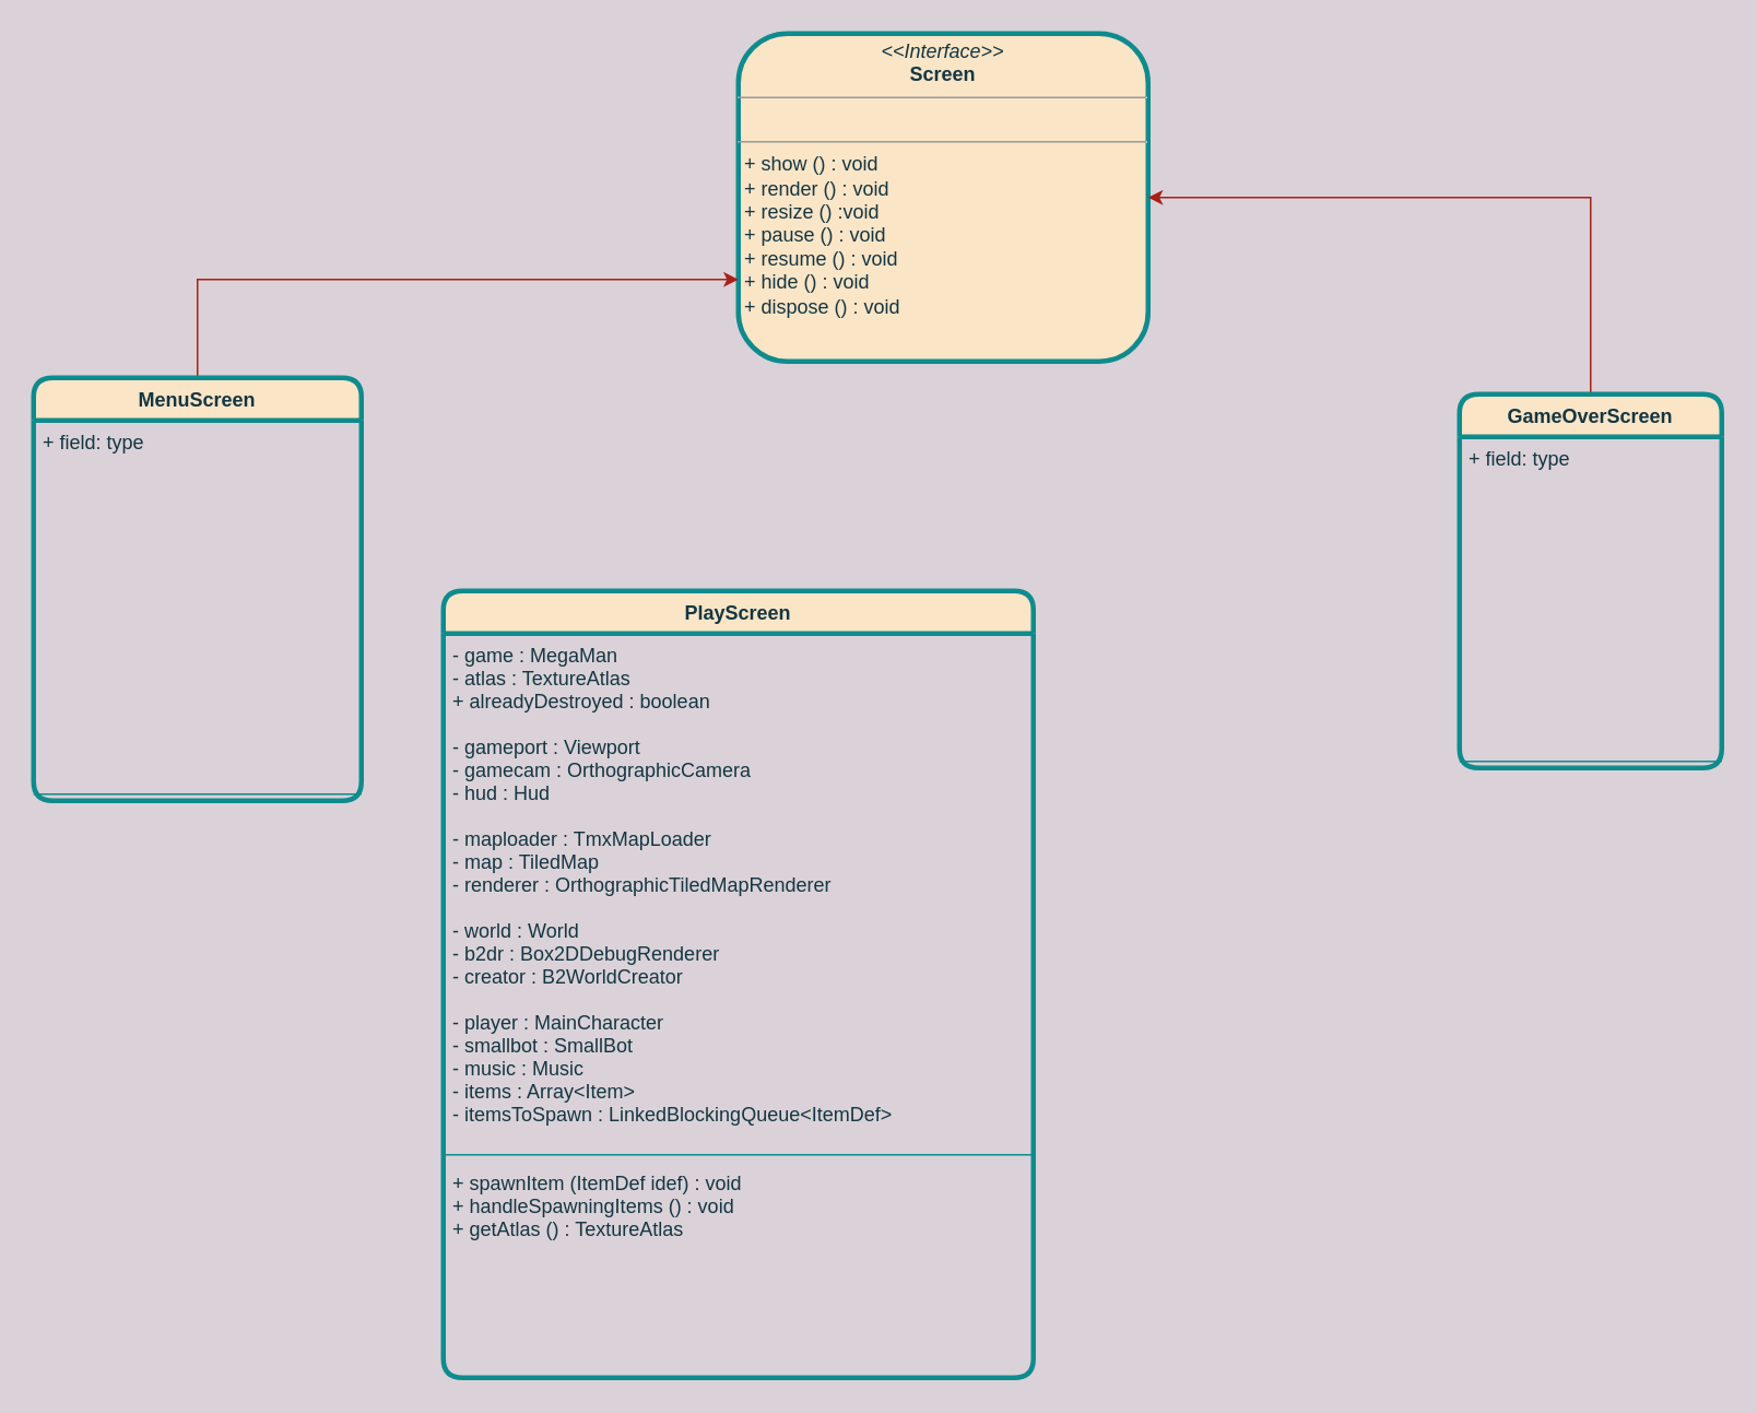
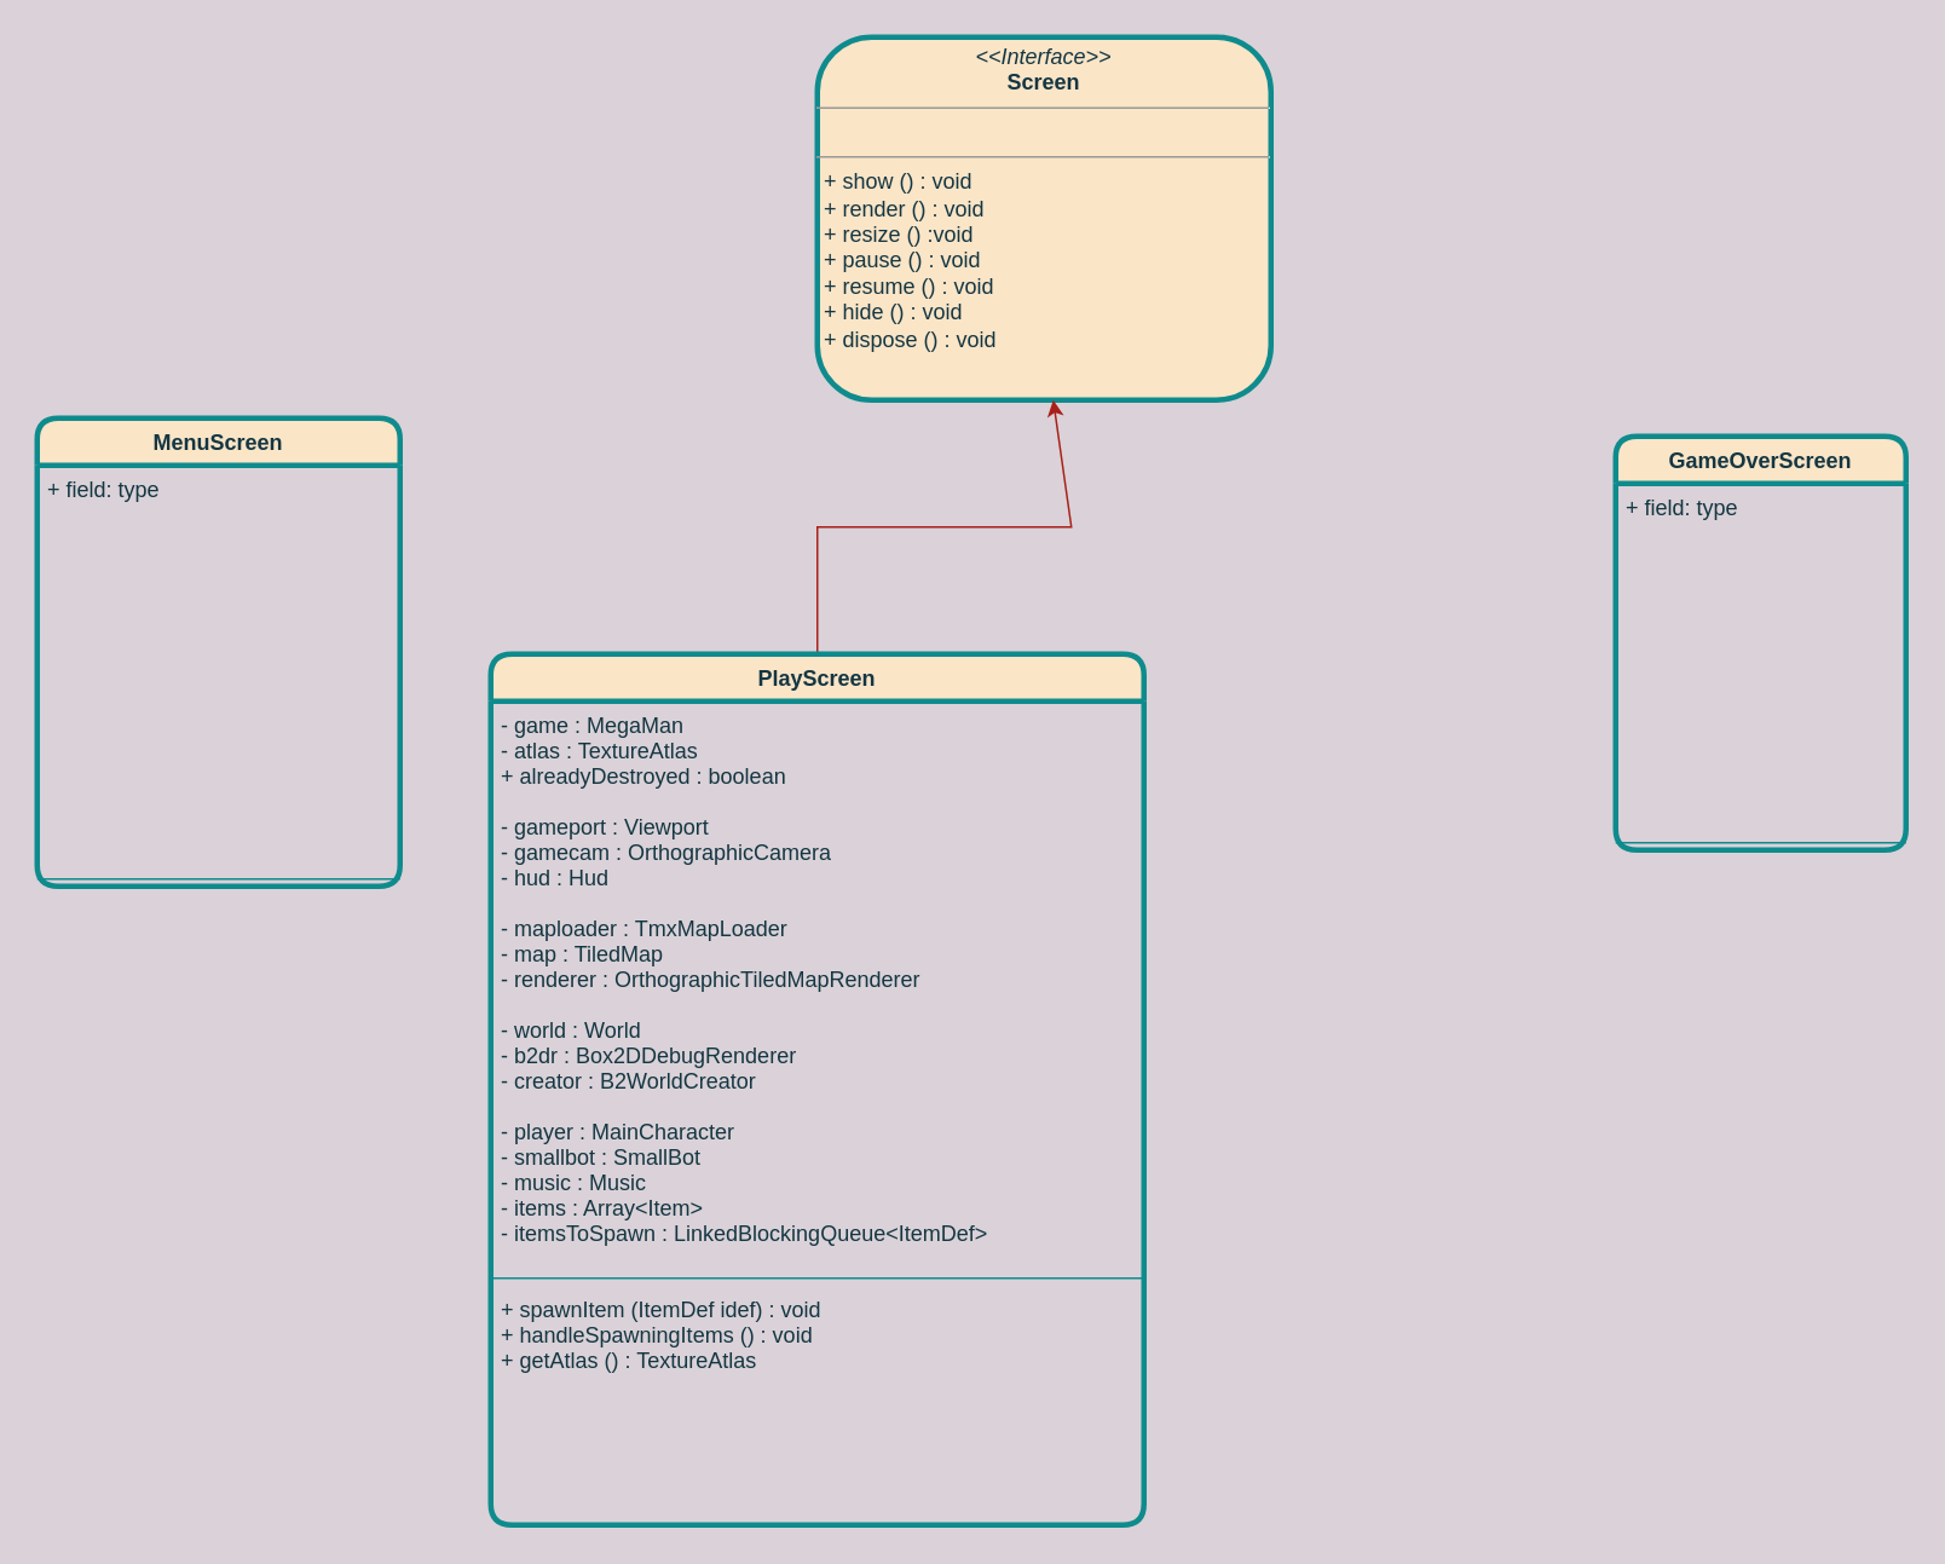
- <mxCell id="3" style="edgeStyle=orthogonalEdgeStyle;rounded=0;orthogonalLoop=1;jettySize=auto;html=1;exitX=0.5;exitY=0;exitDx=0;exitDy=0;entryX=1;entryY=0.5;entryDx=0;entryDy=0;labelBackgroundColor=#DAD2D8;strokeColor=#A8201A;fontColor=#143642;" parent="1" source="4" target="2" edge="1"><mxGeometry relative="1" as="geometry" /></mxCell>
- <mxCell id="7" style="edgeStyle=orthogonalEdgeStyle;rounded=0;orthogonalLoop=1;jettySize=auto;html=1;exitX=0.5;exitY=0;exitDx=0;exitDy=0;entryX=0;entryY=0.75;entryDx=0;entryDy=0;labelBackgroundColor=#DAD2D8;strokeColor=#A8201A;fontColor=#143642;" parent="1" source="8" target="2" edge="1"><mxGeometry relative="1" as="geometry" /></mxCell>
+ <mxCell id="11" style="edgeStyle=none;rounded=0;orthogonalLoop=1;jettySize=auto;html=1;exitX=0.5;exitY=0;exitDx=0;exitDy=0;entryX=0.52;entryY=1;entryDx=0;entryDy=0;entryPerimeter=0;labelBackgroundColor=#DAD2D8;strokeColor=#A8201A;fontColor=#143642;" parent="1" source="12" target="2" edge="1"><mxGeometry relative="1" as="geometry"><mxPoint x="580" y="230" as="targetPoint" /><Array as="points"><mxPoint x="450" y="290" /><mxPoint x="590" y="290" /></Array></mxGeometry></mxCell>
